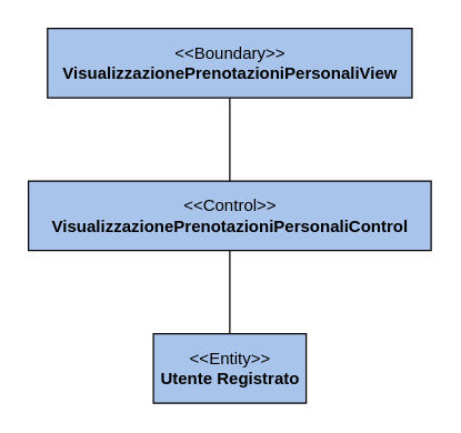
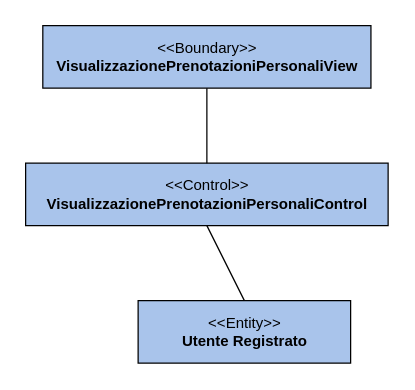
- <mxCell id="2" value="&amp;lt;&amp;lt;Entity&amp;gt;&amp;gt;&lt;br&gt;&lt;b&gt;Utente Registrato&lt;br&gt;&lt;/b&gt;" style="html=1;fillColor=#A9C4EB;" vertex="1" parent="1"><mxGeometry x="110" y="240" width="110" height="50" as="geometry" /></mxCell>
+ <mxCell id="2" value="&amp;lt;&amp;lt;Entity&amp;gt;&amp;gt;&lt;br&gt;&lt;b&gt;Utente Registrato&lt;br&gt;&lt;/b&gt;" style="html=1;fillColor=#A9C4EB;" vertex="1" parent="1"><mxGeometry x="110" y="240" width="170" height="50" as="geometry" /></mxCell>
